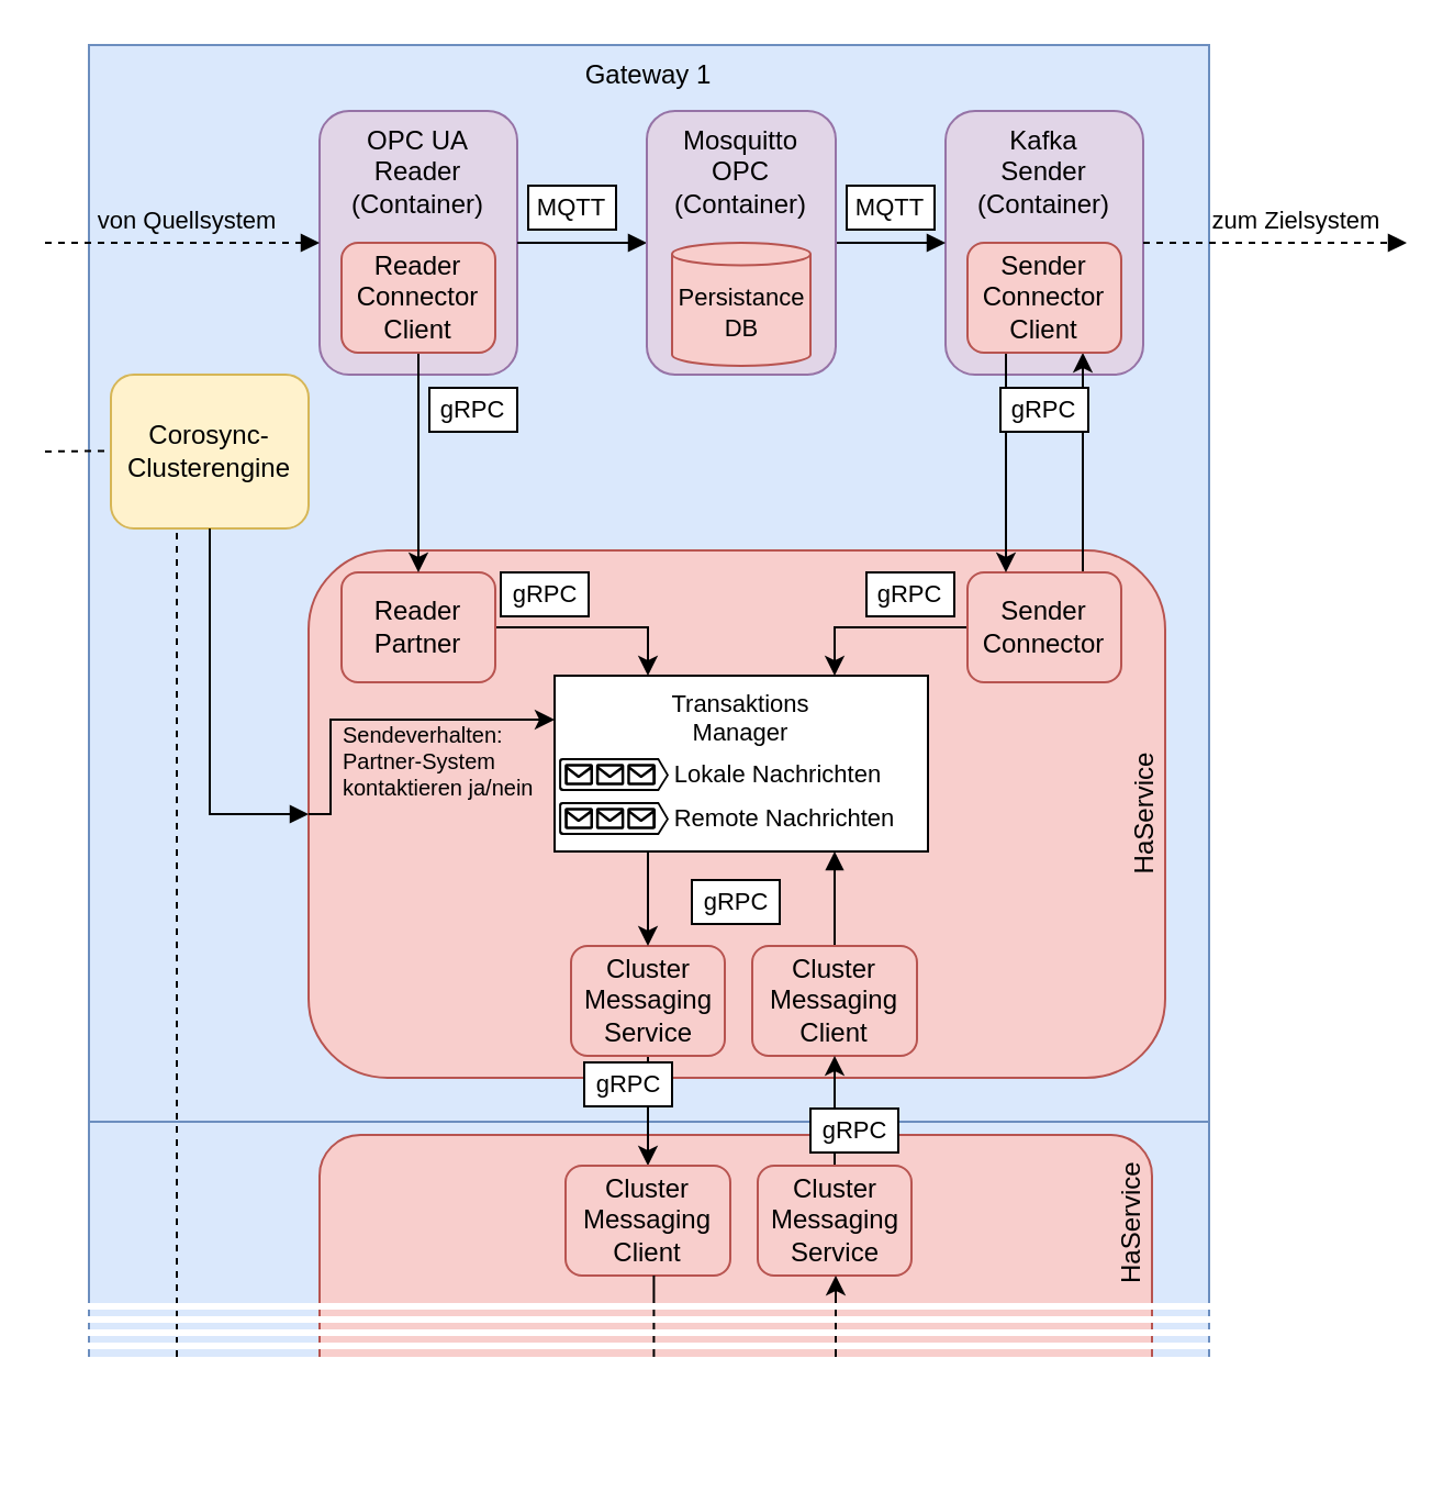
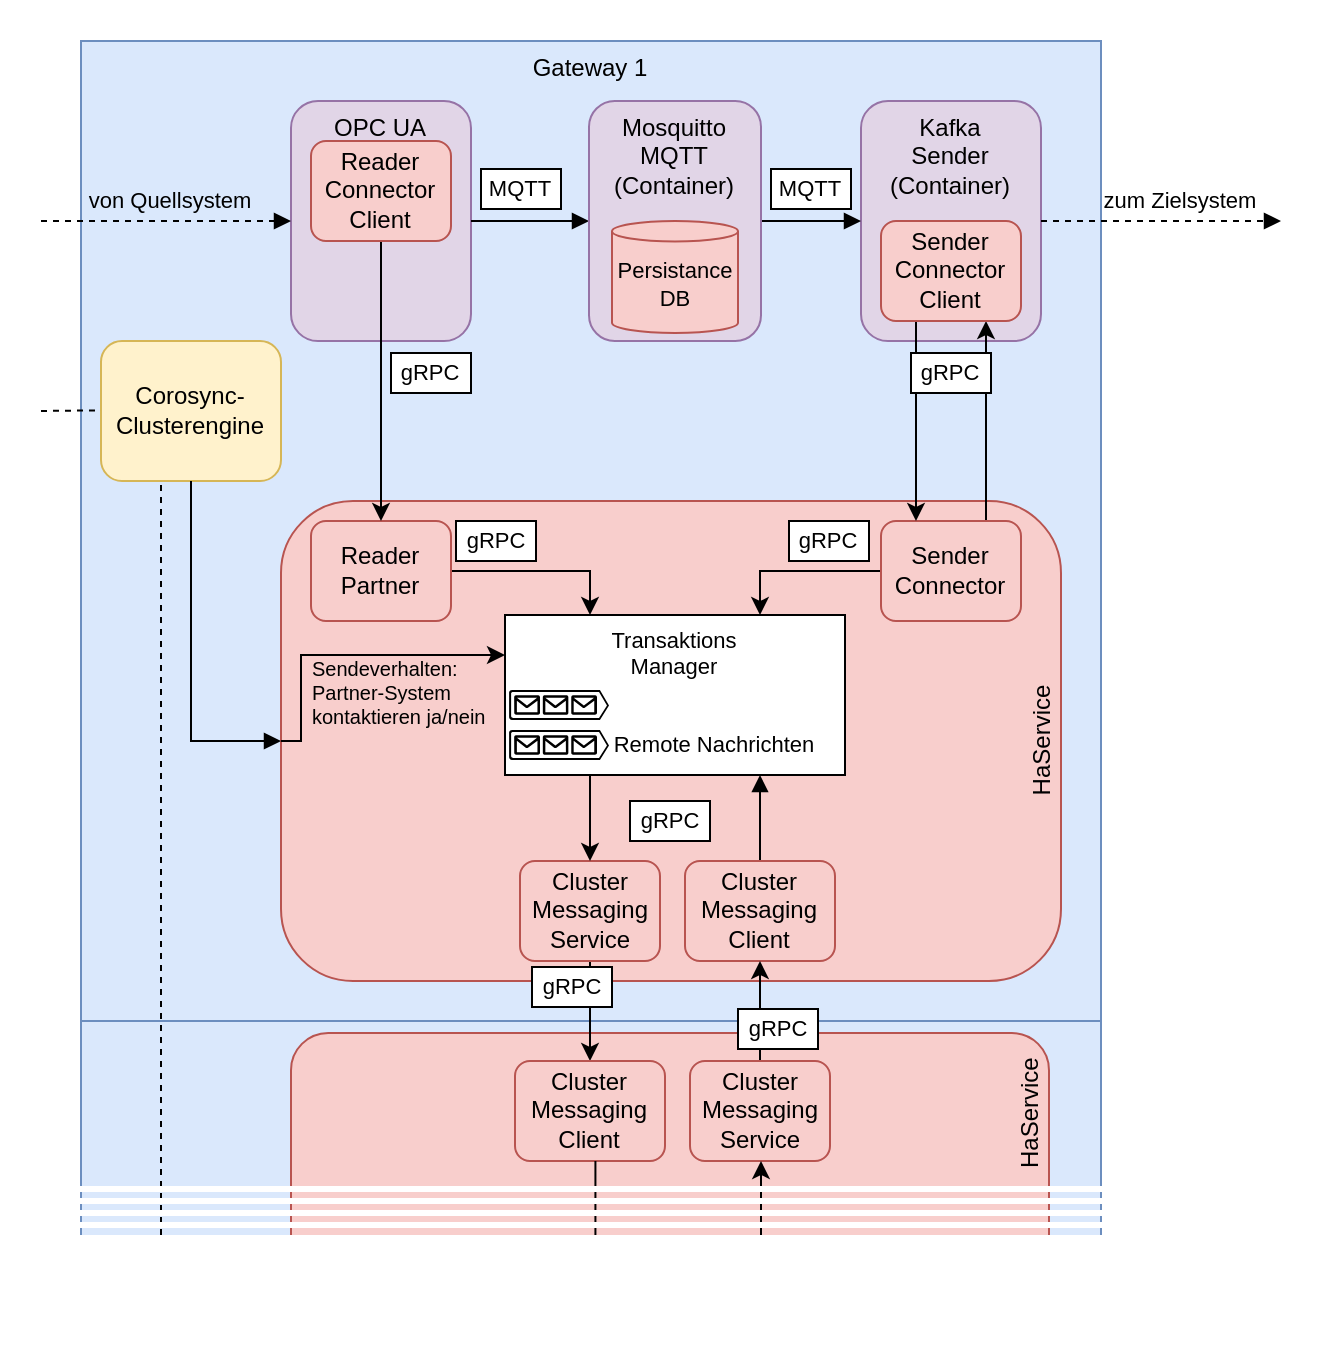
- <mxCell id="22" value="Mosquitto&lt;br&gt;OPC&lt;br&gt;(Container)" style="rounded=1;whiteSpace=wrap;html=1;fillColor=#e1d5e7;strokeColor=#9673a6;verticalAlign=top;" vertex="1" parent="1"><mxGeometry x="294" y="50" width="86" height="120" as="geometry" /></mxCell>
+ <mxCell id="22" value="Mosquitto&lt;br&gt;MQTT&lt;br&gt;(Container)" style="rounded=1;whiteSpace=wrap;html=1;fillColor=#e1d5e7;strokeColor=#9673a6;verticalAlign=top;" vertex="1" parent="1"><mxGeometry x="294" y="50" width="86" height="120" as="geometry" /></mxCell>
- <mxCell id="17" value="Reader Connector Client" style="rounded=1;whiteSpace=wrap;html=1;fillColor=#f8cecc;strokeColor=#b85450;verticalAlign=middle;" vertex="1" parent="1"><mxGeometry x="155" y="110" width="70" height="50" as="geometry" /></mxCell>
+ <mxCell id="17" value="Reader Connector Client" style="rounded=1;whiteSpace=wrap;html=1;fillColor=#f8cecc;strokeColor=#b85450;verticalAlign=middle;" vertex="1" parent="1"><mxGeometry x="155" y="70" width="70" height="50" as="geometry" /></mxCell>
- <mxCell id="33" value="Lokale Nachrichten" style="text;html=1;strokeColor=none;fillColor=none;align=center;verticalAlign=middle;whiteSpace=wrap;rounded=0;fontSize=11;" vertex="1" parent="29"><mxGeometry x="52" y="35" width="100" height="20" as="geometry" /></mxCell>
